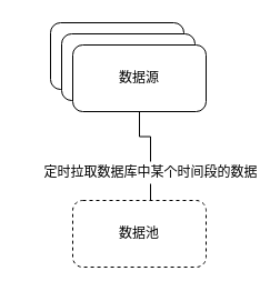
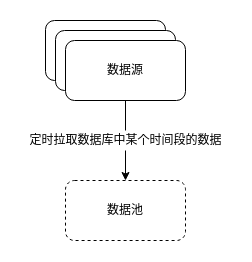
- <mxCell id="7" value="定时拉取数据库中某个时间段的数据" style="text;html=1;align=center;verticalAlign=middle;resizable=0;points=[];autosize=1;strokeColor=none;fillColor=none;" vertex="1" parent="1"><mxGeometry x="30" y="145" width="210" height="20" as="geometry" /></mxCell>
+ <mxCell id="7" value="定时拉取数据库中某个时间段的数据" style="text;html=1;align=center;verticalAlign=middle;resizable=0;points=[];autosize=1;strokeColor=none;fillColor=none;" vertex="1" parent="1"><mxGeometry x="20" y="130" width="210" height="20" as="geometry" /></mxCell>
